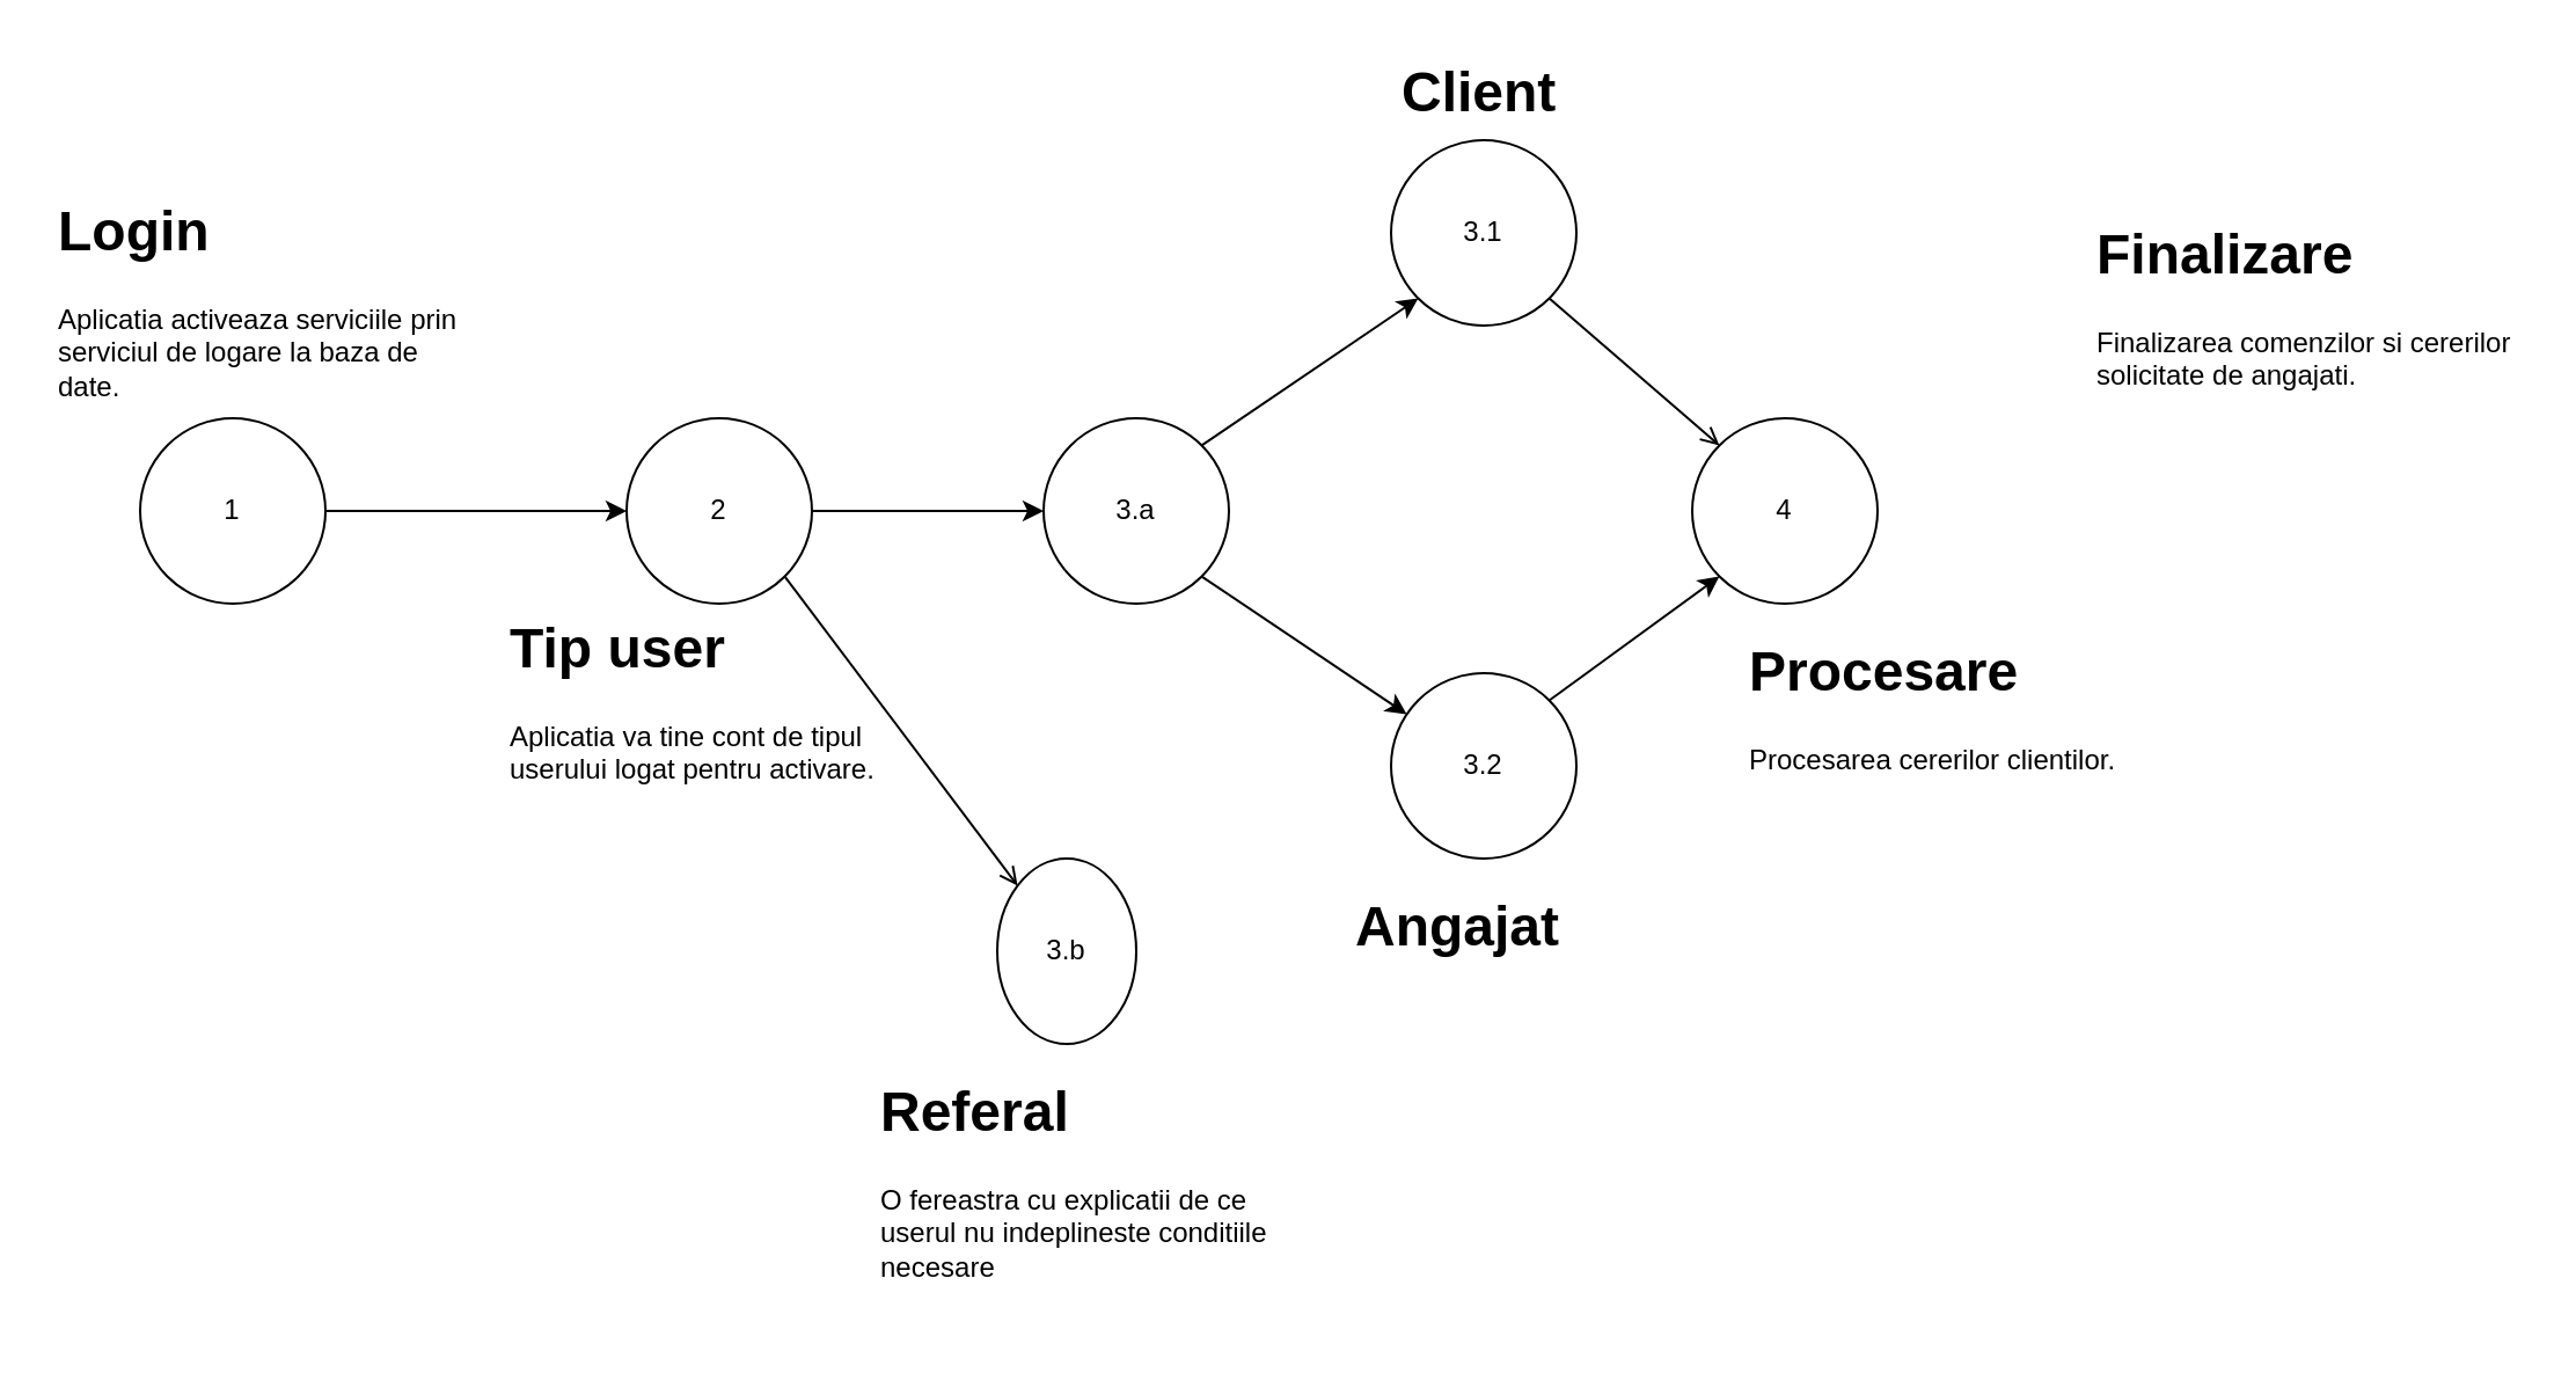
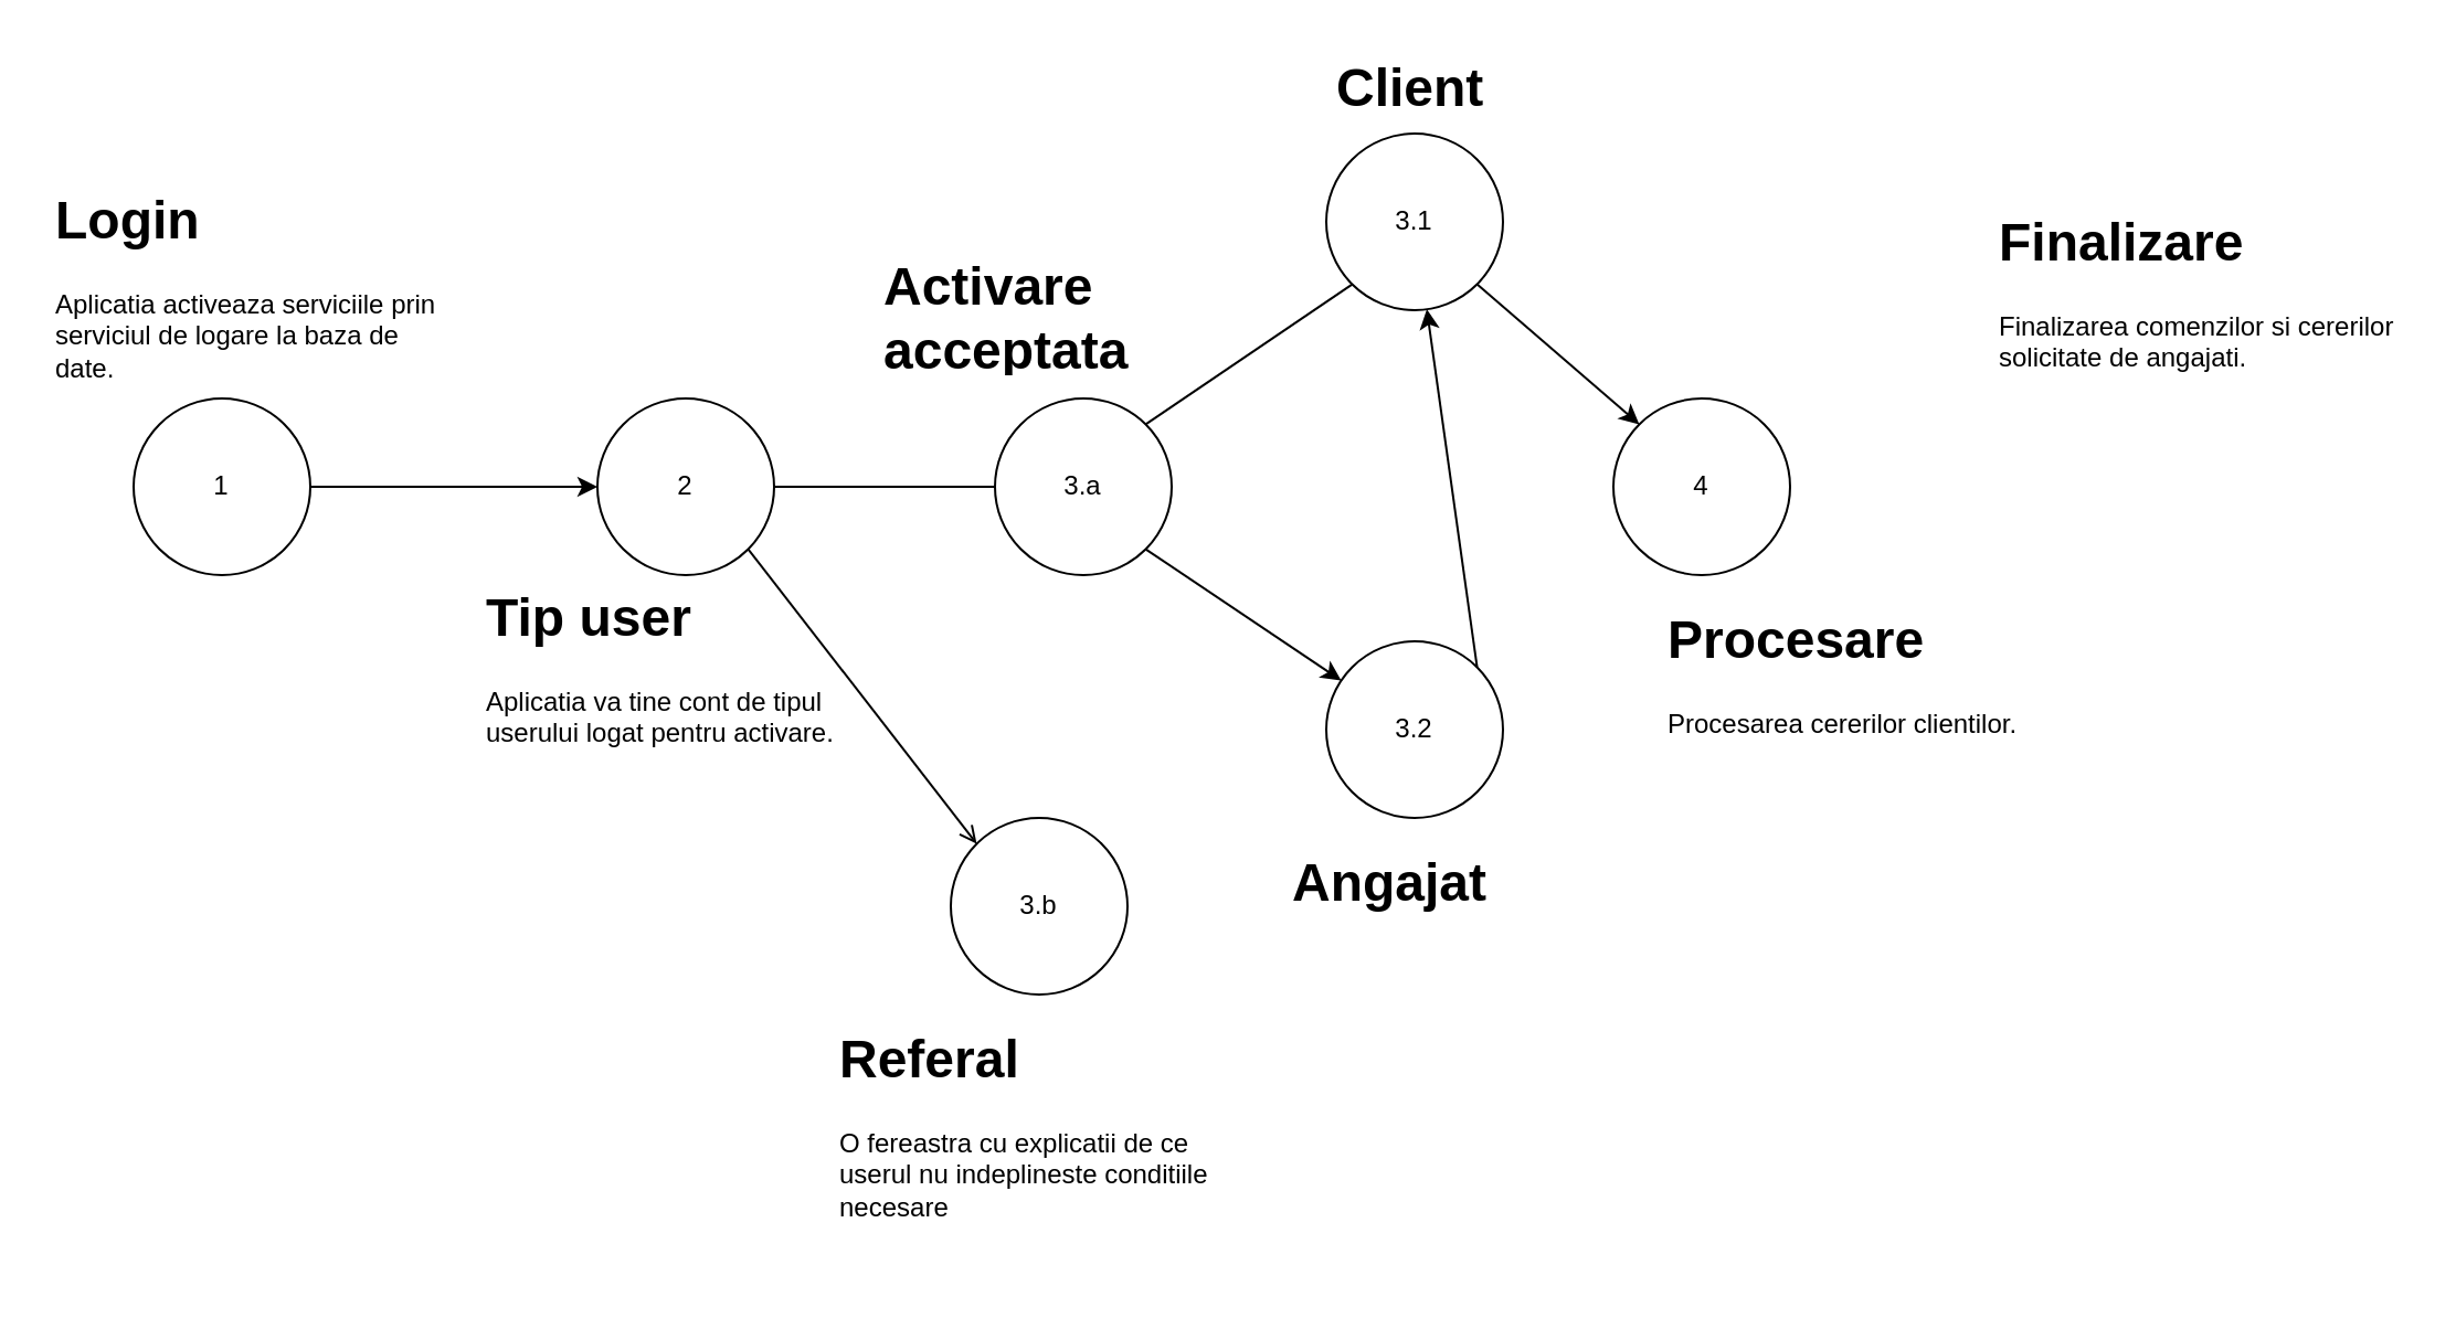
- <mxCell id="11" value="" style="endArrow=classic;html=1;exitX=1;exitY=0;exitDx=0;exitDy=0;entryX=0;entryY=1;entryDx=0;entryDy=0;" edge="1" parent="1" source="8" target="10"><mxGeometry width="50" height="50" relative="1" as="geometry"><mxPoint x="600" y="300" as="sourcePoint" /><mxPoint x="670" y="260" as="targetPoint" /></mxGeometry></mxCell>
+ <mxCell id="11" value="" style="endArrow=none;html=1;exitX=1;exitY=0;exitDx=0;exitDy=0;entryX=0;entryY=1;entryDx=0;entryDy=0;" edge="1" parent="1" source="8" target="10"><mxGeometry width="50" height="50" relative="1" as="geometry"><mxPoint x="600" y="300" as="sourcePoint" /><mxPoint x="670" y="260" as="targetPoint" /></mxGeometry></mxCell>
+ <mxCell id="9" value="&lt;h1&gt;Activare acceptata&lt;/h1&gt;" style="text;html=1;strokeColor=none;fillColor=none;spacing=5;spacingTop=-20;whiteSpace=wrap;overflow=hidden;rounded=0;" vertex="1" parent="1"><mxGeometry x="395" y="110" width="190" height="60" as="geometry" /></mxCell>
- <mxCell id="20" value="" style="endArrow=open;html=1;exitX=1;exitY=1;exitDx=0;exitDy=0;entryX=0;entryY=0;entryDx=0;entryDy=0;" edge="1" parent="1" source="10" target="19"><mxGeometry width="50" height="50" relative="1" as="geometry"><mxPoint x="760" y="150" as="sourcePoint" /><mxPoint x="810" y="100" as="targetPoint" /></mxGeometry></mxCell>
+ <mxCell id="20" value="" style="endArrow=classic;html=1;exitX=1;exitY=1;exitDx=0;exitDy=0;entryX=0;entryY=0;entryDx=0;entryDy=0;" edge="1" parent="1" source="10" target="19"><mxGeometry width="50" height="50" relative="1" as="geometry"><mxPoint x="760" y="150" as="sourcePoint" /><mxPoint x="810" y="100" as="targetPoint" /></mxGeometry></mxCell>
- <mxCell id="4" style="edgeStyle=orthogonalEdgeStyle;rounded=0;orthogonalLoop=1;jettySize=auto;html=1;exitX=1;exitY=0.5;exitDx=0;exitDy=0;entryX=0;entryY=0.5;entryDx=0;entryDy=0;" edge="1" parent="1" source="5" target="8"><mxGeometry relative="1" as="geometry" /></mxCell>
+ <mxCell id="4" style="edgeStyle=orthogonalEdgeStyle;rounded=0;orthogonalLoop=1;jettySize=auto;html=1;exitX=1;exitY=0.5;exitDx=0;exitDy=0;entryX=0;entryY=0.5;entryDx=0;entryDy=0;endArrow=none;" edge="1" parent="1" source="5" target="8"><mxGeometry relative="1" as="geometry" /></mxCell>
- <mxCell id="21" value="" style="endArrow=classic;html=1;exitX=1;exitY=0;exitDx=0;exitDy=0;entryX=0;entryY=1;entryDx=0;entryDy=0;" edge="1" parent="1" source="12" target="19"><mxGeometry width="50" height="50" relative="1" as="geometry"><mxPoint x="720" y="320" as="sourcePoint" /><mxPoint x="770" y="270" as="targetPoint" /></mxGeometry></mxCell>
+ <mxCell id="21" value="" style="endArrow=classic;html=1;exitX=1;exitY=0;exitDx=0;exitDy=0;" edge="1" parent="1" source="12" target="10"><mxGeometry width="50" height="50" relative="1" as="geometry"><mxPoint x="720" y="320" as="sourcePoint" /><mxPoint x="770" y="270" as="targetPoint" /></mxGeometry></mxCell>
- <mxCell id="16" value="3.b" style="ellipse;whiteSpace=wrap;html=1;aspect=fixed;" vertex="1" parent="1"><mxGeometry x="430" y="370" width="60" height="80" as="geometry" /></mxCell>
+ <mxCell id="16" value="3.b" style="ellipse;whiteSpace=wrap;html=1;aspect=fixed;" vertex="1" parent="1"><mxGeometry x="430" y="370" width="80" height="80" as="geometry" /></mxCell>
